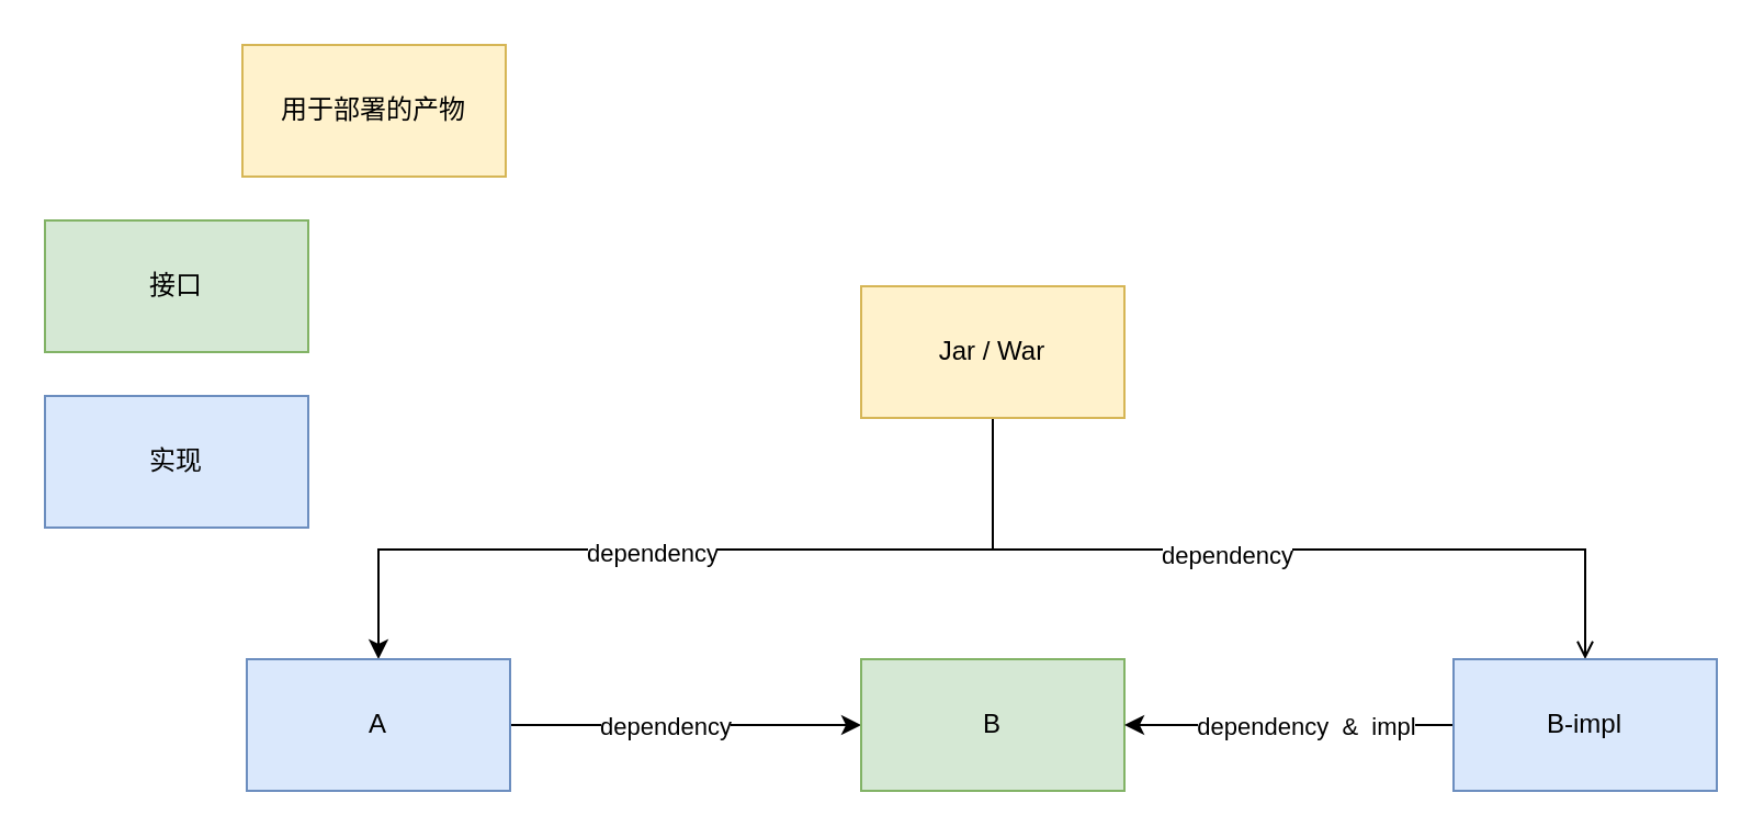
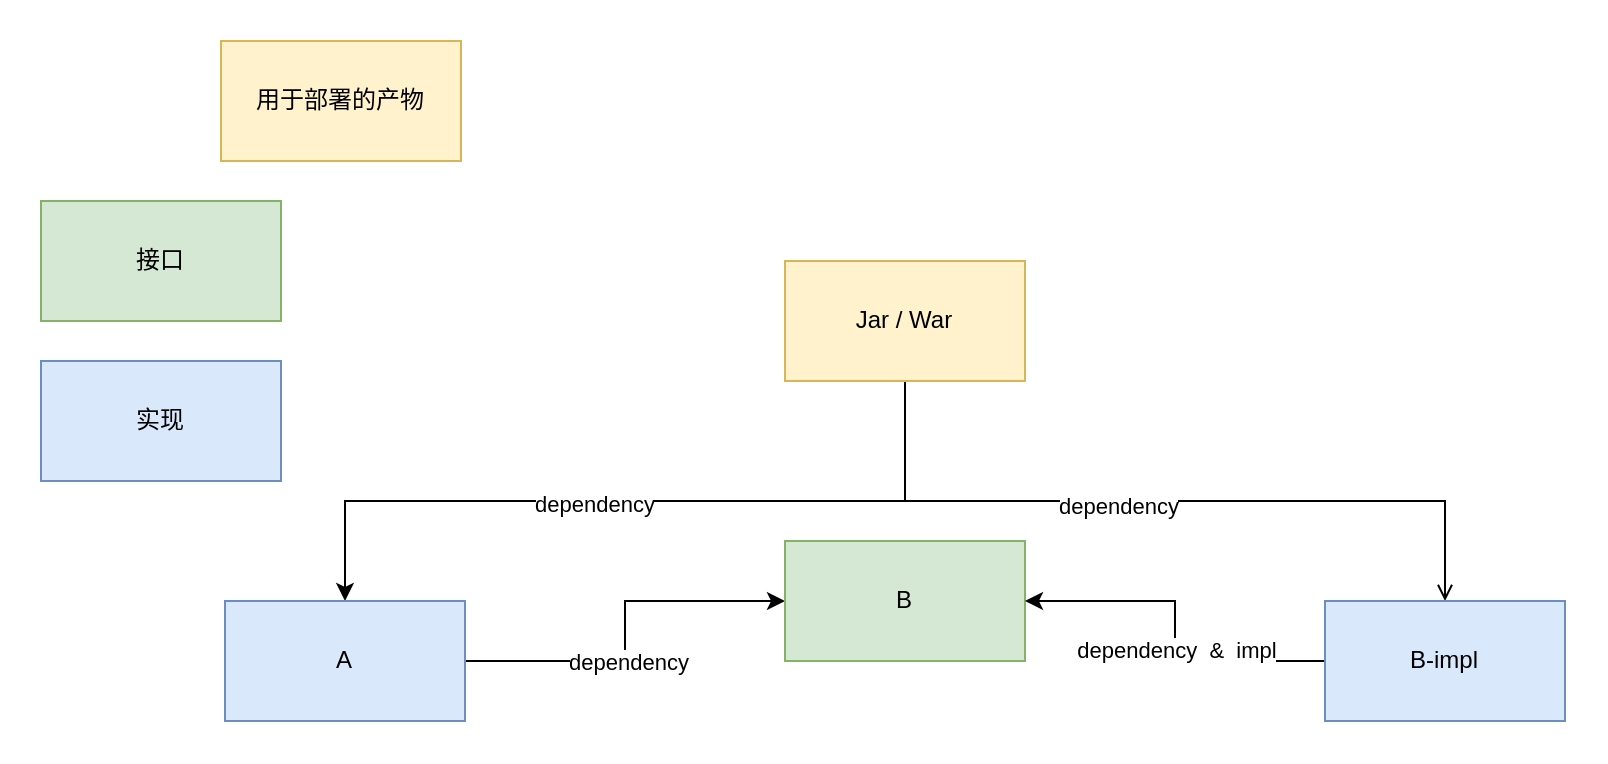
- <mxCell id="10" value="B" style="rounded=0;whiteSpace=wrap;html=1;fillColor=#d5e8d4;strokeColor=#82b366;" vertex="1" parent="1"><mxGeometry x="392" y="300" width="120" height="60" as="geometry" /></mxCell>
+ <mxCell id="10" value="B" style="rounded=0;whiteSpace=wrap;html=1;fillColor=#d5e8d4;strokeColor=#82b366;" vertex="1" parent="1"><mxGeometry x="392" y="270" width="120" height="60" as="geometry" /></mxCell>
